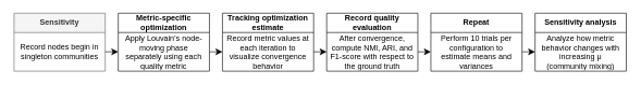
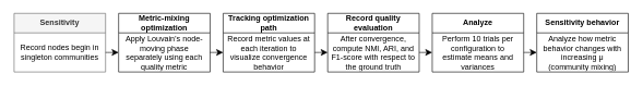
- <mxCell id="4" value="&lt;b&gt;Metric-specific optimization&lt;/b&gt;" style="swimlane;fontStyle=0;childLayout=stackLayout;horizontal=1;startSize=30;horizontalStack=0;resizeParent=1;resizeParentMax=0;resizeLast=0;collapsible=1;marginBottom=0;whiteSpace=wrap;html=1;" vertex="1" parent="1"><mxGeometry x="180" y="20" width="140" height="90" as="geometry" /></mxCell>
+ <mxCell id="4" value="&lt;b&gt;Metric-mixing optimization&lt;/b&gt;" style="swimlane;fontStyle=0;childLayout=stackLayout;horizontal=1;startSize=30;horizontalStack=0;resizeParent=1;resizeParentMax=0;resizeLast=0;collapsible=1;marginBottom=0;whiteSpace=wrap;html=1;" vertex="1" parent="1"><mxGeometry x="180" y="20" width="140" height="90" as="geometry" /></mxCell>
- <mxCell id="6" value="&lt;b&gt;Tracking optimization estimate&lt;/b&gt;" style="swimlane;fontStyle=0;childLayout=stackLayout;horizontal=1;startSize=30;horizontalStack=0;resizeParent=1;resizeParentMax=0;resizeLast=0;collapsible=1;marginBottom=0;whiteSpace=wrap;html=1;" vertex="1" parent="1"><mxGeometry x="340" y="20" width="140" height="90" as="geometry" /></mxCell>
+ <mxCell id="6" value="&lt;b&gt;Tracking optimization path&lt;/b&gt;" style="swimlane;fontStyle=0;childLayout=stackLayout;horizontal=1;startSize=30;horizontalStack=0;resizeParent=1;resizeParentMax=0;resizeLast=0;collapsible=1;marginBottom=0;whiteSpace=wrap;html=1;" vertex="1" parent="1"><mxGeometry x="340" y="20" width="140" height="90" as="geometry" /></mxCell>
- <mxCell id="12" value="&lt;b&gt;Repeat&lt;/b&gt;" style="swimlane;fontStyle=0;childLayout=stackLayout;horizontal=1;startSize=30;horizontalStack=0;resizeParent=1;resizeParentMax=0;resizeLast=0;collapsible=1;marginBottom=0;whiteSpace=wrap;html=1;" vertex="1" parent="1"><mxGeometry x="660" y="20" width="140" height="90" as="geometry" /></mxCell>
+ <mxCell id="12" value="&lt;b&gt;Analyze&lt;/b&gt;" style="swimlane;fontStyle=0;childLayout=stackLayout;horizontal=1;startSize=30;horizontalStack=0;resizeParent=1;resizeParentMax=0;resizeLast=0;collapsible=1;marginBottom=0;whiteSpace=wrap;html=1;" vertex="1" parent="1"><mxGeometry x="660" y="20" width="140" height="90" as="geometry" /></mxCell>
- <mxCell id="10" value="&lt;b&gt;Sensitivity analysis&lt;/b&gt;" style="swimlane;fontStyle=0;childLayout=stackLayout;horizontal=1;startSize=30;horizontalStack=0;resizeParent=1;resizeParentMax=0;resizeLast=0;collapsible=1;marginBottom=0;whiteSpace=wrap;html=1;" vertex="1" parent="1"><mxGeometry x="820" y="20" width="140" height="90" as="geometry" /></mxCell>
+ <mxCell id="10" value="&lt;b&gt;Sensitivity behavior&lt;/b&gt;" style="swimlane;fontStyle=0;childLayout=stackLayout;horizontal=1;startSize=30;horizontalStack=0;resizeParent=1;resizeParentMax=0;resizeLast=0;collapsible=1;marginBottom=0;whiteSpace=wrap;html=1;" vertex="1" parent="1"><mxGeometry x="820" y="20" width="140" height="90" as="geometry" /></mxCell>
